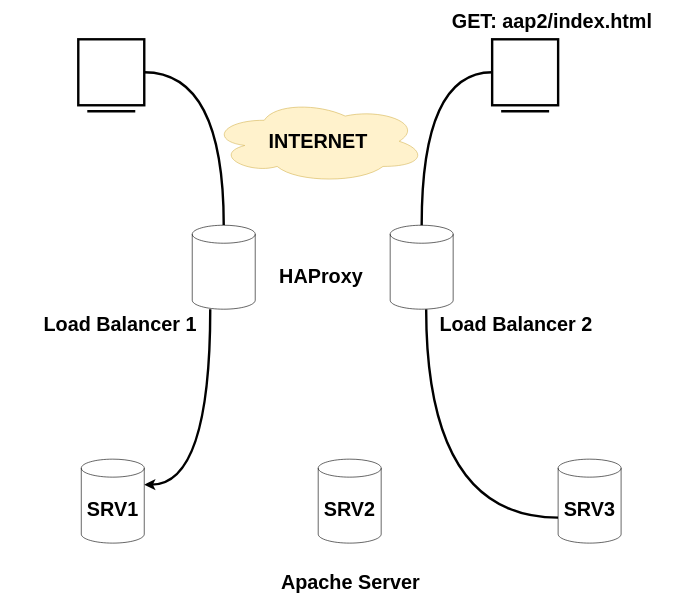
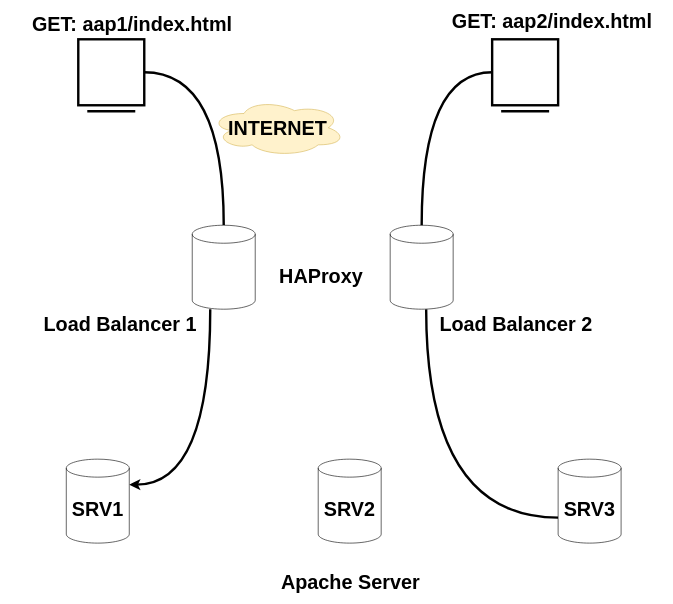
+ <mxCell id="10" value="GET: aap1/index.html" style="text;strokeColor=none;align=center;fillColor=none;html=1;verticalAlign=middle;whiteSpace=wrap;rounded=0;strokeWidth=4;fontSize=33;fontStyle=1" vertex="1" parent="1"><mxGeometry x="40" y="25" width="360" height="30" as="geometry" /></mxCell>
- <mxCell id="2" value="INTERNET" style="ellipse;shape=cloud;whiteSpace=wrap;html=1;fillColor=#fff2cc;strokeColor=#d6b656;fontStyle=1;fontSize=33;" vertex="1" parent="1"><mxGeometry x="350" y="165" width="360" height="140" as="geometry" /></mxCell>
+ <mxCell id="2" value="INTERNET" style="ellipse;shape=cloud;whiteSpace=wrap;html=1;fillColor=#fff2cc;strokeColor=#d6b656;fontStyle=1;fontSize=33;" vertex="1" parent="1"><mxGeometry x="350" y="165" width="225" height="95" as="geometry" /></mxCell>
- <mxCell id="11" value="SRV1" style="shape=cylinder3;whiteSpace=wrap;html=1;boundedLbl=1;backgroundOutline=1;size=15;fontSize=33;fontStyle=1" vertex="1" parent="1"><mxGeometry x="135" y="765" width="105" height="140" as="geometry" /></mxCell>
+ <mxCell id="11" value="SRV1" style="shape=cylinder3;whiteSpace=wrap;html=1;boundedLbl=1;backgroundOutline=1;size=15;fontSize=33;fontStyle=1" vertex="1" parent="1"><mxGeometry x="110" y="765" width="105" height="140" as="geometry" /></mxCell>
